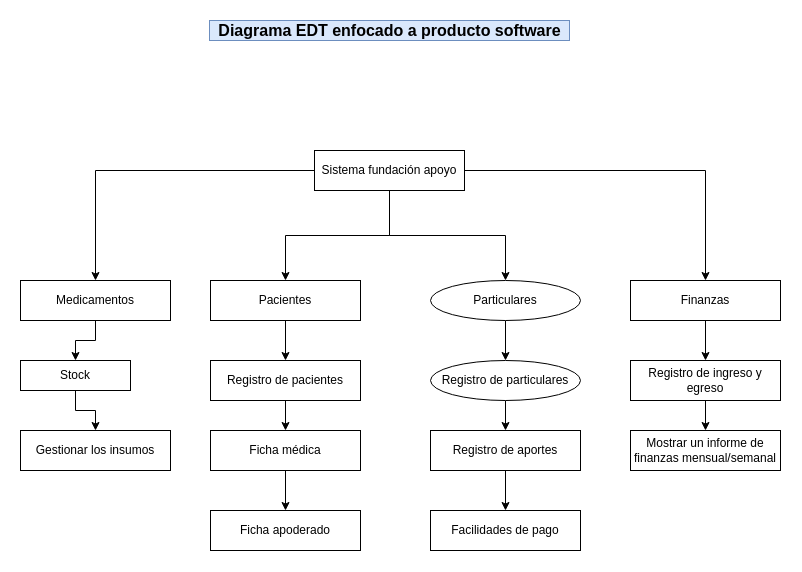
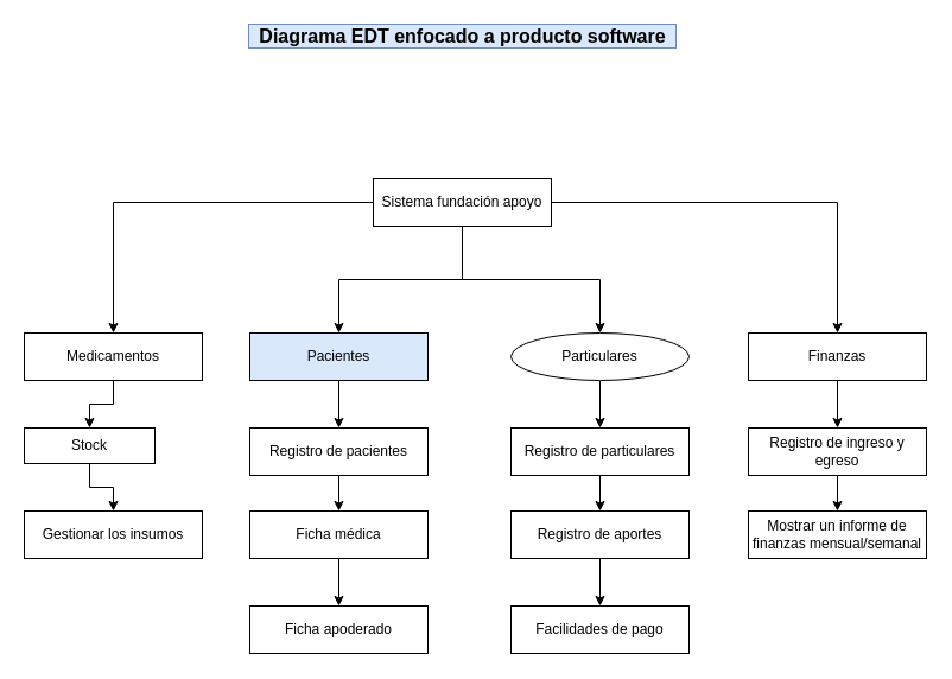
- <mxCell id="12" value="Pacientes" style="rounded=0;whiteSpace=wrap;html=1;" vertex="1" parent="1"><mxGeometry x="210" y="280" width="150" height="40" as="geometry" /></mxCell>
+ <mxCell id="12" value="Pacientes" style="rounded=0;whiteSpace=wrap;html=1;fillColor=#dae8fc;" vertex="1" parent="1"><mxGeometry x="210" y="280" width="150" height="40" as="geometry" /></mxCell>
- <mxCell id="23" value="Registro de particulares" style="ellipse;whiteSpace=wrap;html=1;" vertex="1" parent="1"><mxGeometry x="430" y="360" width="150" height="40" as="geometry" /></mxCell>
+ <mxCell id="23" value="Registro de particulares" style="rounded=0;whiteSpace=wrap;html=1;" vertex="1" parent="1"><mxGeometry x="430" y="360" width="150" height="40" as="geometry" /></mxCell>
